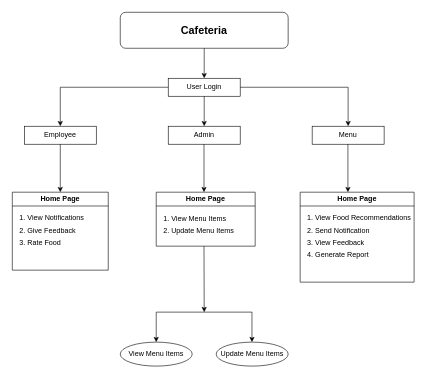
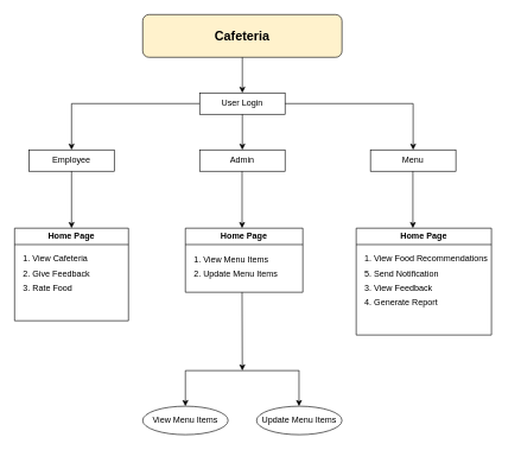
- <mxCell id="2" value="&lt;span style=&quot;font-size: 18px;&quot;&gt;&lt;b&gt;Cafeteria&lt;/b&gt;&lt;/span&gt;" style="rounded=1;whiteSpace=wrap;html=1;" vertex="1" parent="1"><mxGeometry x="200" y="20" width="280" height="60" as="geometry" /></mxCell>
+ <mxCell id="2" value="&lt;span style=&quot;font-size: 18px;&quot;&gt;&lt;b&gt;Cafeteria&lt;/b&gt;&lt;/span&gt;" style="rounded=1;whiteSpace=wrap;html=1;fillColor=#fff2cc;" vertex="1" parent="1"><mxGeometry x="200" y="20" width="280" height="60" as="geometry" /></mxCell>
- <mxCell id="8" value="1. View Notifications" style="text;html=1;align=left;verticalAlign=middle;resizable=0;points=[];autosize=1;strokeColor=none;fillColor=none;" vertex="1" parent="7"><mxGeometry x="10" y="28" width="130" height="30" as="geometry" /></mxCell>
+ <mxCell id="8" value="1. View Cafeteria" style="text;html=1;align=left;verticalAlign=middle;resizable=0;points=[];autosize=1;strokeColor=none;fillColor=none;" vertex="1" parent="7"><mxGeometry x="10" y="28" width="130" height="30" as="geometry" /></mxCell>
- <mxCell id="13" value="2. Send Notification" style="text;html=1;align=left;verticalAlign=middle;resizable=0;points=[];autosize=1;strokeColor=none;fillColor=none;" vertex="1" parent="11"><mxGeometry x="10" y="50" width="130" height="30" as="geometry" /></mxCell>
+ <mxCell id="13" value="5. Send Notification" style="text;html=1;align=left;verticalAlign=middle;resizable=0;points=[];autosize=1;strokeColor=none;fillColor=none;" vertex="1" parent="11"><mxGeometry x="10" y="50" width="130" height="30" as="geometry" /></mxCell>
